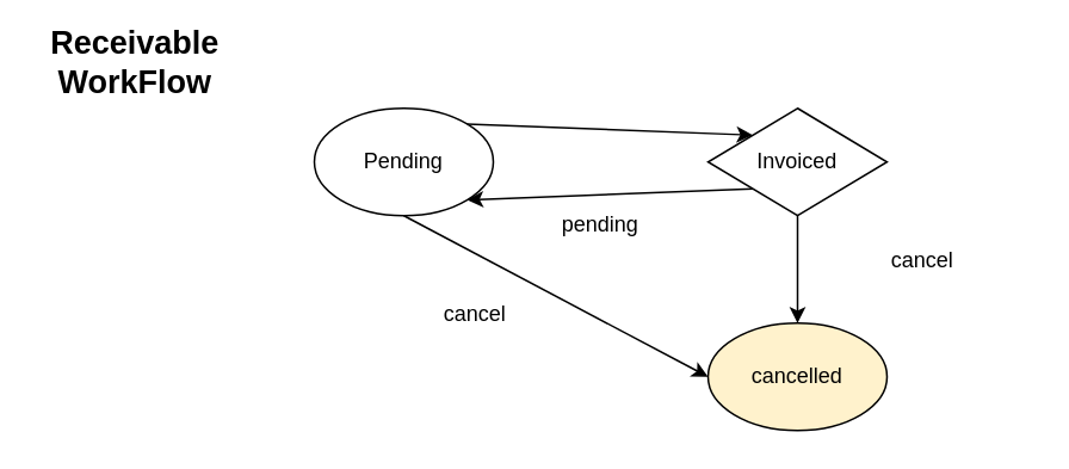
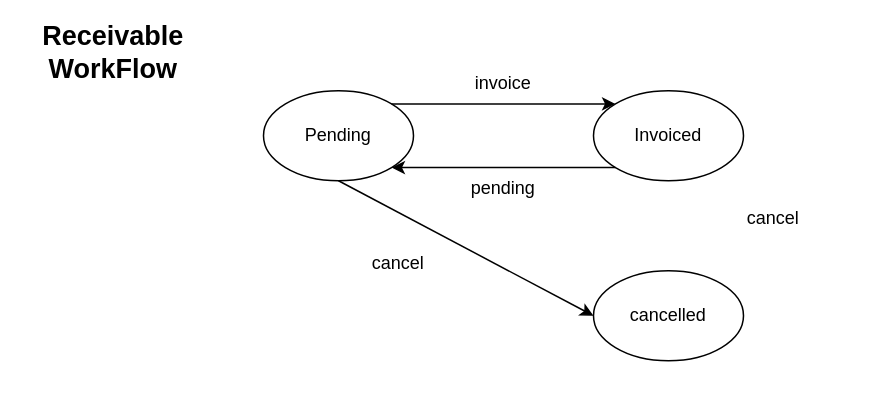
+ <mxCell id="12" value="invoice" style="text;html=1;strokeColor=none;fillColor=none;align=center;verticalAlign=middle;whiteSpace=wrap;rounded=0;" parent="1" vertex="1"><mxGeometry x="305" y="40" width="60" height="30" as="geometry" /></mxCell>
- <mxCell id="4" value="Invoiced" style="rhombus;whiteSpace=wrap;html=1;" parent="1" vertex="1"><mxGeometry x="395" y="60" width="100" height="60" as="geometry" /></mxCell>
+ <mxCell id="4" value="Invoiced" style="ellipse;whiteSpace=wrap;html=1;" parent="1" vertex="1"><mxGeometry x="395" y="60" width="100" height="60" as="geometry" /></mxCell>
- <mxCell id="8" value="" style="endArrow=classic;html=1;rounded=0;exitX=0.5;exitY=1;exitDx=0;exitDy=0;entryX=0.5;entryY=0;entryDx=0;entryDy=0;" parent="1" source="4" target="5" edge="1"><mxGeometry width="50" height="50" relative="1" as="geometry"><mxPoint x="455" y="230" as="sourcePoint" /><mxPoint x="505" y="180" as="targetPoint" /></mxGeometry></mxCell>
- <mxCell id="5" value="cancelled" style="ellipse;whiteSpace=wrap;html=1;fillColor=#fff2cc;" parent="1" vertex="1"><mxGeometry x="395" y="180" width="100" height="60" as="geometry" /></mxCell>
+ <mxCell id="5" value="cancelled" style="ellipse;whiteSpace=wrap;html=1;" parent="1" vertex="1"><mxGeometry x="395" y="180" width="100" height="60" as="geometry" /></mxCell>
